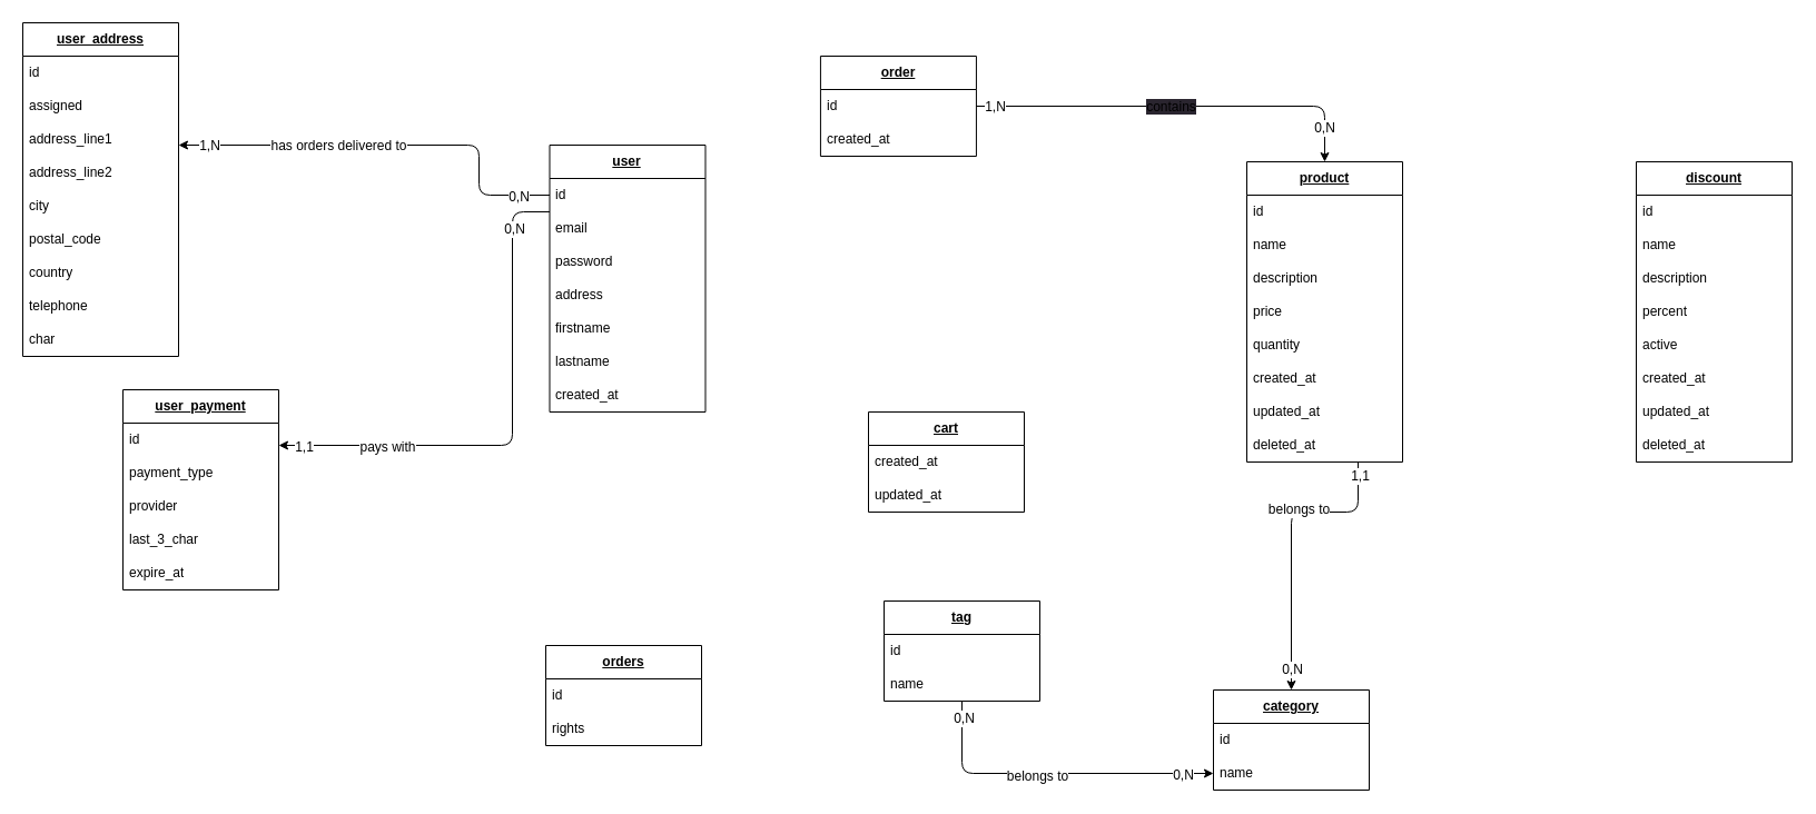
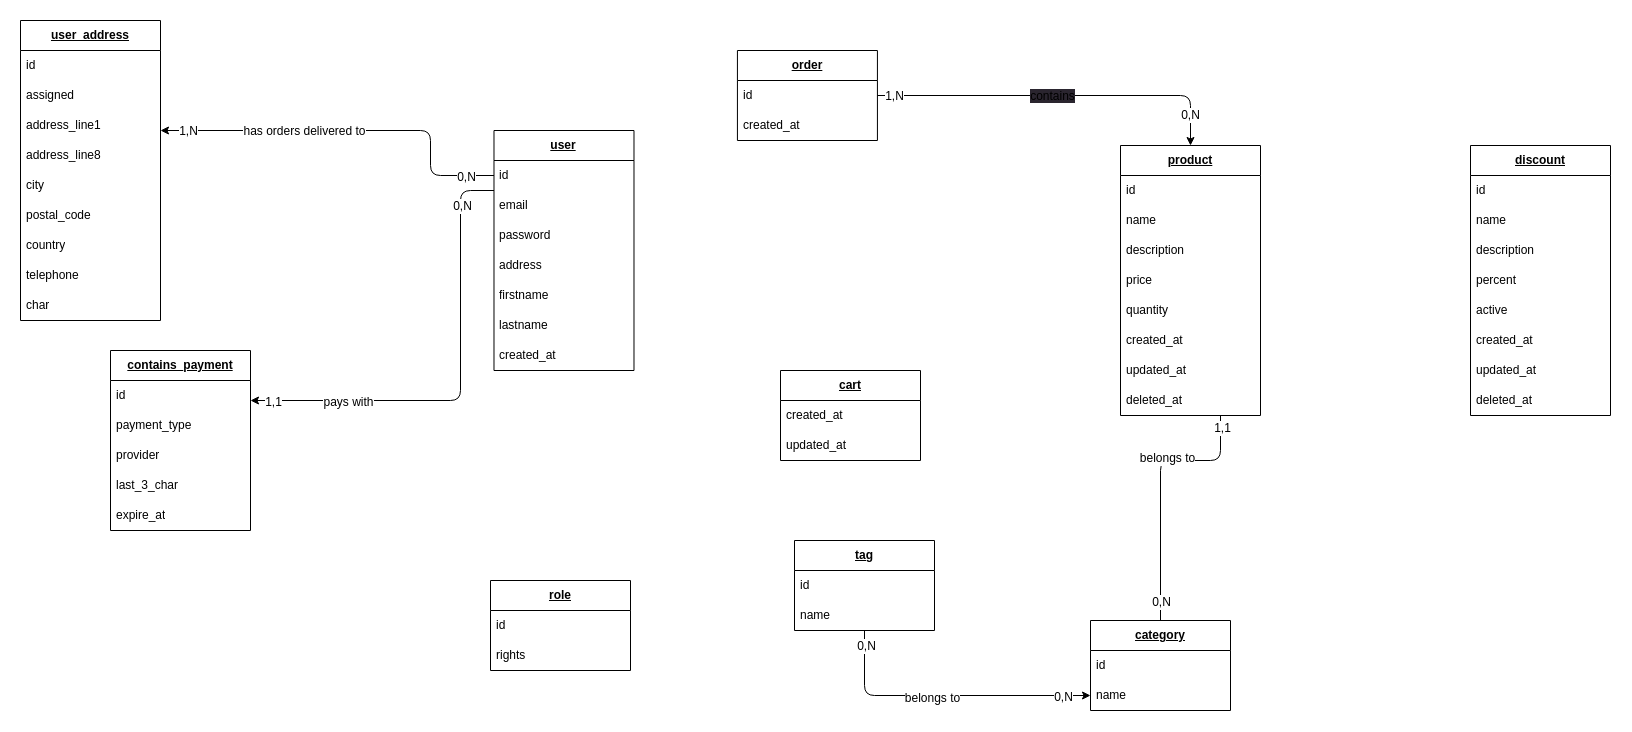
- <mxCell id="45" value="address_line2" style="text;strokeColor=none;fillColor=none;align=left;verticalAlign=middle;spacingLeft=4;spacingRight=4;overflow=hidden;points=[[0,0.5],[1,0.5]];portConstraint=eastwest;rotatable=0;whiteSpace=wrap;html=1;" parent="41" vertex="1"><mxGeometry y="120" width="140" height="30" as="geometry" /></mxCell>
+ <mxCell id="45" value="address_line8" style="text;strokeColor=none;fillColor=none;align=left;verticalAlign=middle;spacingLeft=4;spacingRight=4;overflow=hidden;points=[[0,0.5],[1,0.5]];portConstraint=eastwest;rotatable=0;whiteSpace=wrap;html=1;" parent="41" vertex="1"><mxGeometry y="120" width="140" height="30" as="geometry" /></mxCell>
- <mxCell id="51" value="&lt;b&gt;&lt;u&gt;user_payment&lt;br&gt;&lt;/u&gt;&lt;/b&gt;" style="swimlane;fontStyle=0;childLayout=stackLayout;horizontal=1;startSize=30;horizontalStack=0;resizeParent=1;resizeParentMax=0;resizeLast=0;collapsible=1;marginBottom=0;whiteSpace=wrap;html=1;" parent="1" vertex="1"><mxGeometry x="110" y="350" width="140" height="180" as="geometry" /></mxCell>
+ <mxCell id="51" value="&lt;b&gt;&lt;u&gt;contains_payment&lt;br&gt;&lt;/u&gt;&lt;/b&gt;" style="swimlane;fontStyle=0;childLayout=stackLayout;horizontal=1;startSize=30;horizontalStack=0;resizeParent=1;resizeParentMax=0;resizeLast=0;collapsible=1;marginBottom=0;whiteSpace=wrap;html=1;" parent="1" vertex="1"><mxGeometry x="110" y="350" width="140" height="180" as="geometry" /></mxCell>
- <mxCell id="16" value="&lt;b&gt;&lt;u&gt;orders&lt;br&gt;&lt;/u&gt;&lt;/b&gt;" style="swimlane;fontStyle=0;childLayout=stackLayout;horizontal=1;startSize=30;horizontalStack=0;resizeParent=1;resizeParentMax=0;resizeLast=0;collapsible=1;marginBottom=0;whiteSpace=wrap;html=1;" parent="1" vertex="1"><mxGeometry x="490" y="580" width="140" height="90" as="geometry" /></mxCell>
+ <mxCell id="16" value="&lt;b&gt;&lt;u&gt;role&lt;br&gt;&lt;/u&gt;&lt;/b&gt;" style="swimlane;fontStyle=0;childLayout=stackLayout;horizontal=1;startSize=30;horizontalStack=0;resizeParent=1;resizeParentMax=0;resizeLast=0;collapsible=1;marginBottom=0;whiteSpace=wrap;html=1;" parent="1" vertex="1"><mxGeometry x="490" y="580" width="140" height="90" as="geometry" /></mxCell>
- <mxCell id="33" style="edgeStyle=orthogonalEdgeStyle;rounded=1;html=1;strokeColor=default;" parent="1" source="65" target="21" edge="1"><mxGeometry relative="1" as="geometry"><mxPoint x="1220.059" y="360" as="sourcePoint" /><mxPoint x="1250" y="360" as="targetPoint" /><Array as="points"><mxPoint x="1220" y="460" /><mxPoint x="1160" y="460" /></Array></mxGeometry></mxCell>
+ <mxCell id="33" style="edgeStyle=orthogonalEdgeStyle;rounded=1;html=1;strokeColor=default;endArrow=none;" parent="1" source="65" target="21" edge="1"><mxGeometry relative="1" as="geometry"><mxPoint x="1220.059" y="360" as="sourcePoint" /><mxPoint x="1250" y="360" as="targetPoint" /><Array as="points"><mxPoint x="1220" y="460" /><mxPoint x="1160" y="460" /></Array></mxGeometry></mxCell>
